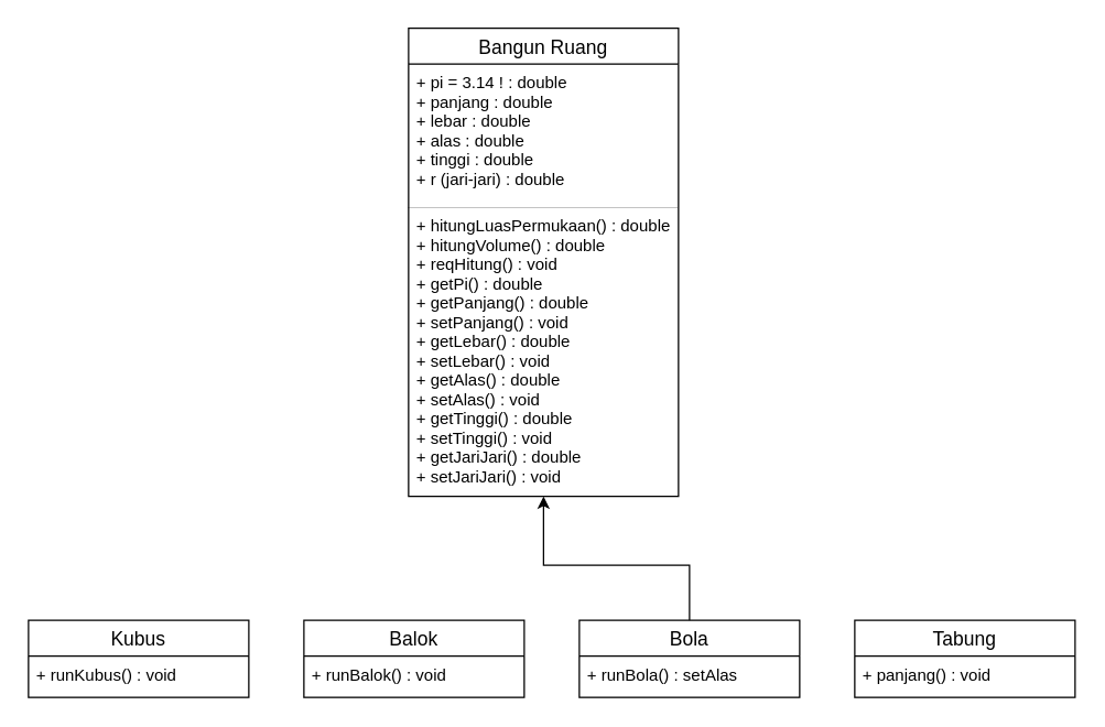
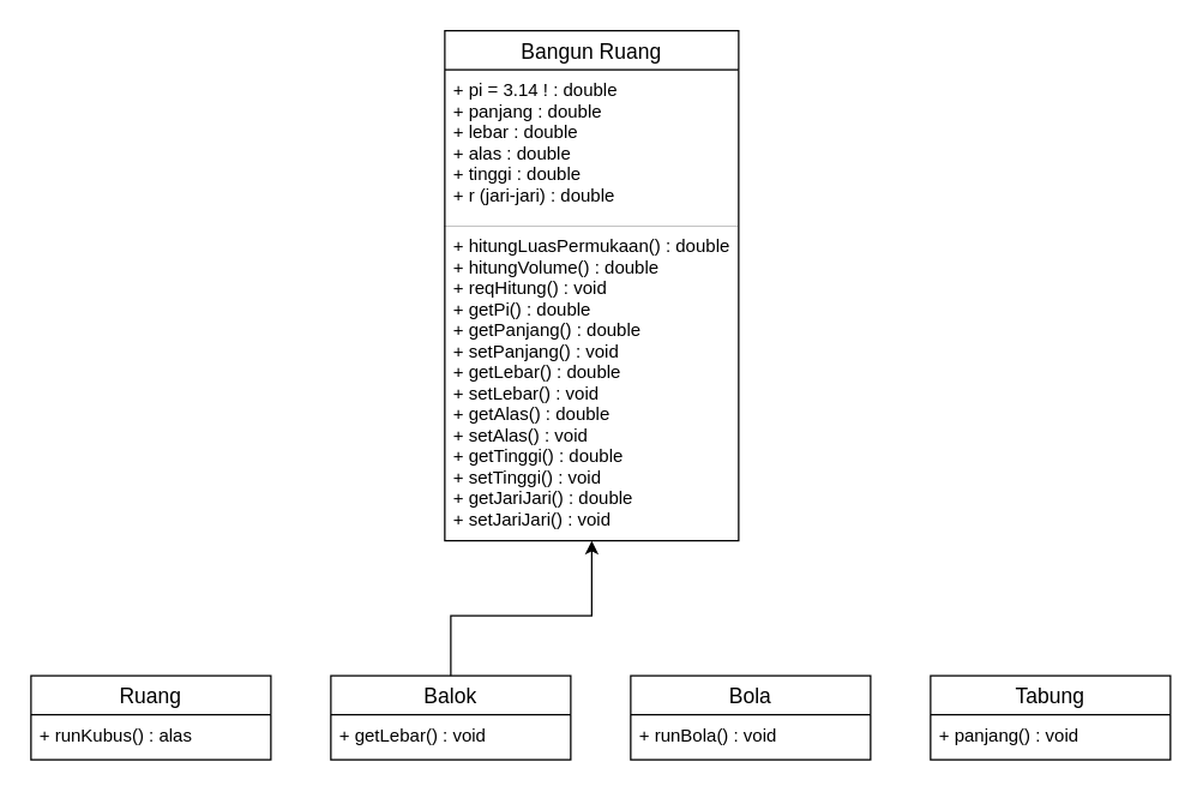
+ <mxCell id="12" style="edgeStyle=orthogonalEdgeStyle;rounded=0;orthogonalLoop=1;jettySize=auto;html=1;" parent="1" source="13" target="2" edge="1"><mxGeometry relative="1" as="geometry"><Array as="points"><mxPoint x="300" y="410" /><mxPoint x="394" y="410" /></Array></mxGeometry></mxCell>
- <mxCell id="7" style="edgeStyle=orthogonalEdgeStyle;rounded=0;orthogonalLoop=1;jettySize=auto;html=1;" parent="1" source="8" target="2" edge="1"><mxGeometry relative="1" as="geometry"><Array as="points"><mxPoint x="500" y="410" /><mxPoint x="394" y="410" /></Array></mxGeometry></mxCell>
- <mxCell id="5" value="Kubus" style="swimlane;fontStyle=0;childLayout=stackLayout;horizontal=1;startSize=26;horizontalStack=0;resizeParent=1;resizeParentMax=0;resizeLast=0;collapsible=1;marginBottom=0;align=center;fontSize=14;rounded=0;shadow=0;glass=0;sketch=0;fillStyle=auto;strokeColor=default;strokeWidth=1;fillColor=default;swimlaneLine=1;" parent="1" vertex="1"><mxGeometry x="20" y="450" width="160" height="56" as="geometry" /></mxCell>
+ <mxCell id="5" value="Ruang" style="swimlane;fontStyle=0;childLayout=stackLayout;horizontal=1;startSize=26;horizontalStack=0;resizeParent=1;resizeParentMax=0;resizeLast=0;collapsible=1;marginBottom=0;align=center;fontSize=14;rounded=0;shadow=0;glass=0;sketch=0;fillStyle=auto;strokeColor=default;strokeWidth=1;fillColor=default;swimlaneLine=1;" parent="1" vertex="1"><mxGeometry x="20" y="450" width="160" height="56" as="geometry" /></mxCell>
- <mxCell id="6" value="+ runKubus() : void" style="text;strokeColor=default;fillColor=none;spacingLeft=4;spacingRight=4;overflow=hidden;rotatable=0;points=[[0,0.5],[1,0.5]];portConstraint=eastwest;fontSize=12;rounded=0;shadow=0;glass=0;sketch=0;fillStyle=auto;strokeWidth=0;" parent="5" vertex="1"><mxGeometry y="26" width="160" height="30" as="geometry" /></mxCell>
+ <mxCell id="6" value="+ runKubus() : alas" style="text;strokeColor=default;fillColor=none;spacingLeft=4;spacingRight=4;overflow=hidden;rotatable=0;points=[[0,0.5],[1,0.5]];portConstraint=eastwest;fontSize=12;rounded=0;shadow=0;glass=0;sketch=0;fillStyle=auto;strokeWidth=0;" parent="5" vertex="1"><mxGeometry y="26" width="160" height="30" as="geometry" /></mxCell>
- <mxCell id="14" value="+ runBalok() : void" style="text;strokeColor=default;fillColor=none;spacingLeft=4;spacingRight=4;overflow=hidden;rotatable=0;points=[[0,0.5],[1,0.5]];portConstraint=eastwest;fontSize=12;rounded=0;shadow=0;glass=0;sketch=0;fillStyle=auto;strokeWidth=0;" parent="13" vertex="1"><mxGeometry y="26" width="160" height="30" as="geometry" /></mxCell>
+ <mxCell id="14" value="+ getLebar() : void" style="text;strokeColor=default;fillColor=none;spacingLeft=4;spacingRight=4;overflow=hidden;rotatable=0;points=[[0,0.5],[1,0.5]];portConstraint=eastwest;fontSize=12;rounded=0;shadow=0;glass=0;sketch=0;fillStyle=auto;strokeWidth=0;" parent="13" vertex="1"><mxGeometry y="26" width="160" height="30" as="geometry" /></mxCell>
- <mxCell id="9" value="+ runBola() : setAlas" style="text;strokeColor=default;fillColor=none;spacingLeft=4;spacingRight=4;overflow=hidden;rotatable=0;points=[[0,0.5],[1,0.5]];portConstraint=eastwest;fontSize=12;rounded=0;shadow=0;glass=0;sketch=0;fillStyle=auto;strokeWidth=0;" parent="8" vertex="1"><mxGeometry y="26" width="160" height="30" as="geometry" /></mxCell>
+ <mxCell id="9" value="+ runBola() : void" style="text;strokeColor=default;fillColor=none;spacingLeft=4;spacingRight=4;overflow=hidden;rotatable=0;points=[[0,0.5],[1,0.5]];portConstraint=eastwest;fontSize=12;rounded=0;shadow=0;glass=0;sketch=0;fillStyle=auto;strokeWidth=0;" parent="8" vertex="1"><mxGeometry y="26" width="160" height="30" as="geometry" /></mxCell>
